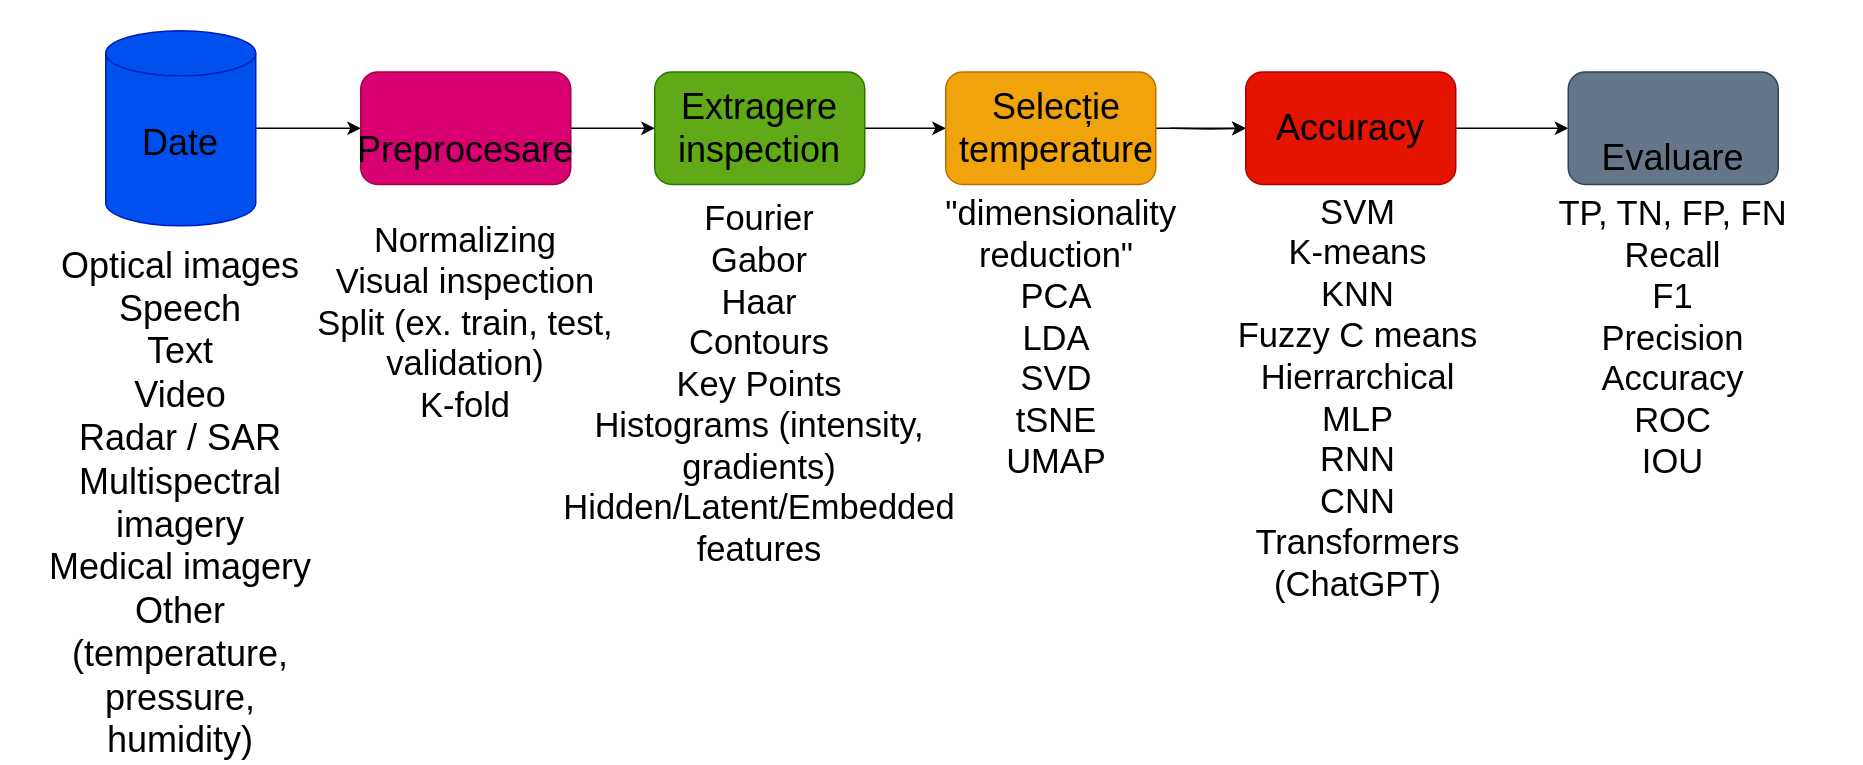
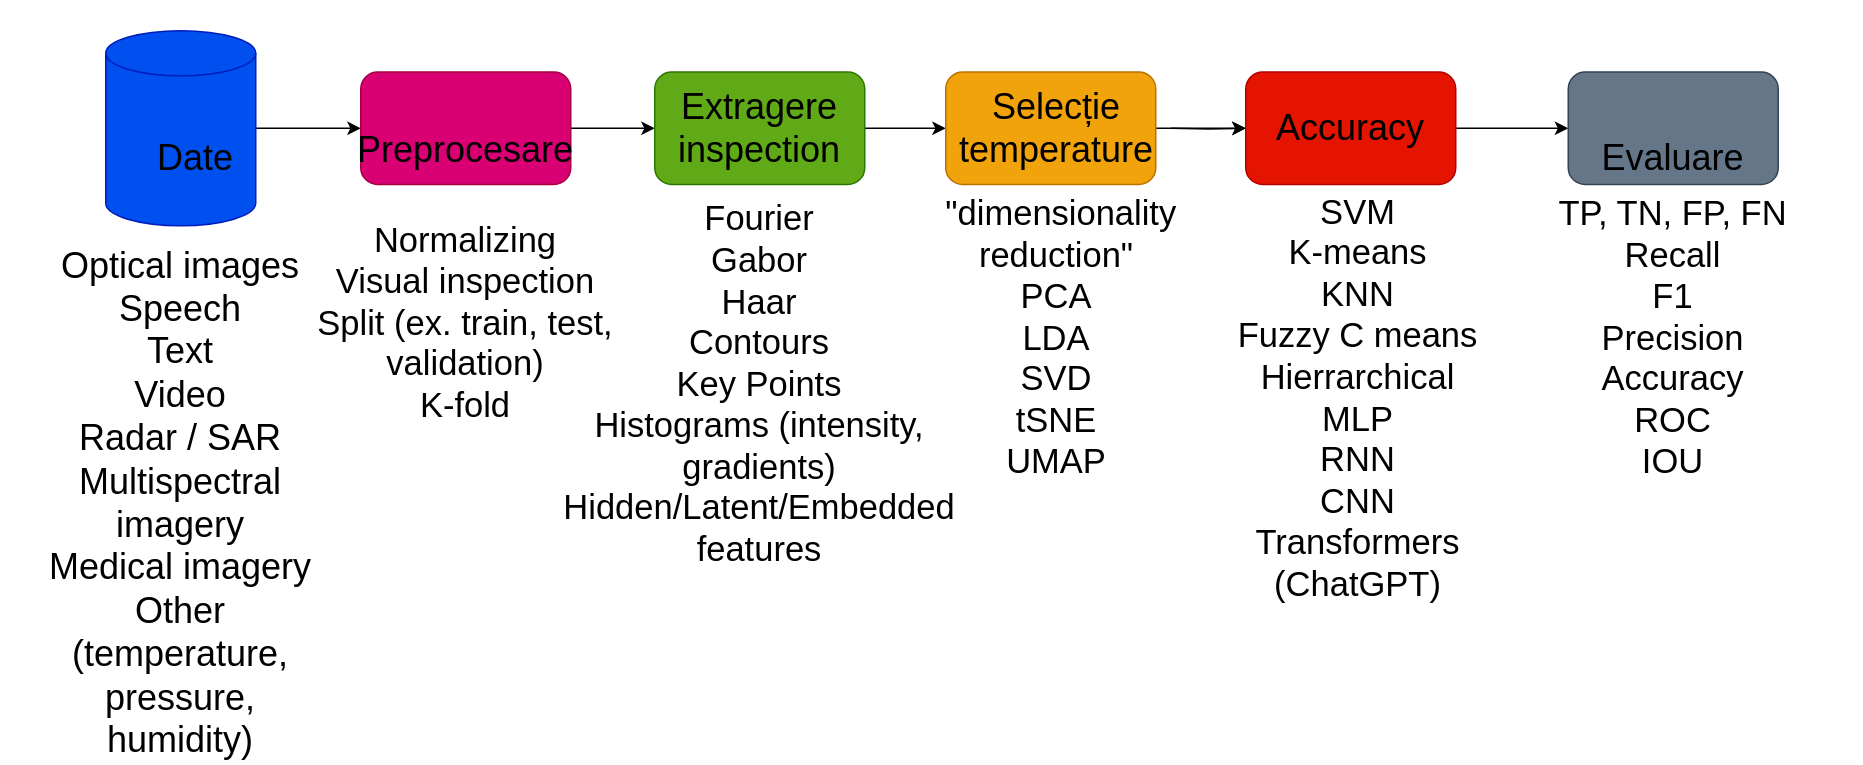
- <mxCell id="13" value="&lt;font style=&quot;font-size: 24px;&quot;&gt;Date&lt;/font&gt;" style="text;html=1;align=center;verticalAlign=middle;whiteSpace=wrap;rounded=0;" parent="1" vertex="1"><mxGeometry x="90" y="80" width="60" height="30" as="geometry" /></mxCell>
+ <mxCell id="13" value="&lt;font style=&quot;font-size: 24px;&quot;&gt;Date&lt;/font&gt;" style="text;html=1;align=center;verticalAlign=middle;whiteSpace=wrap;rounded=0;" parent="1" vertex="1"><mxGeometry x="100" y="90" width="60" height="30" as="geometry" /></mxCell>
